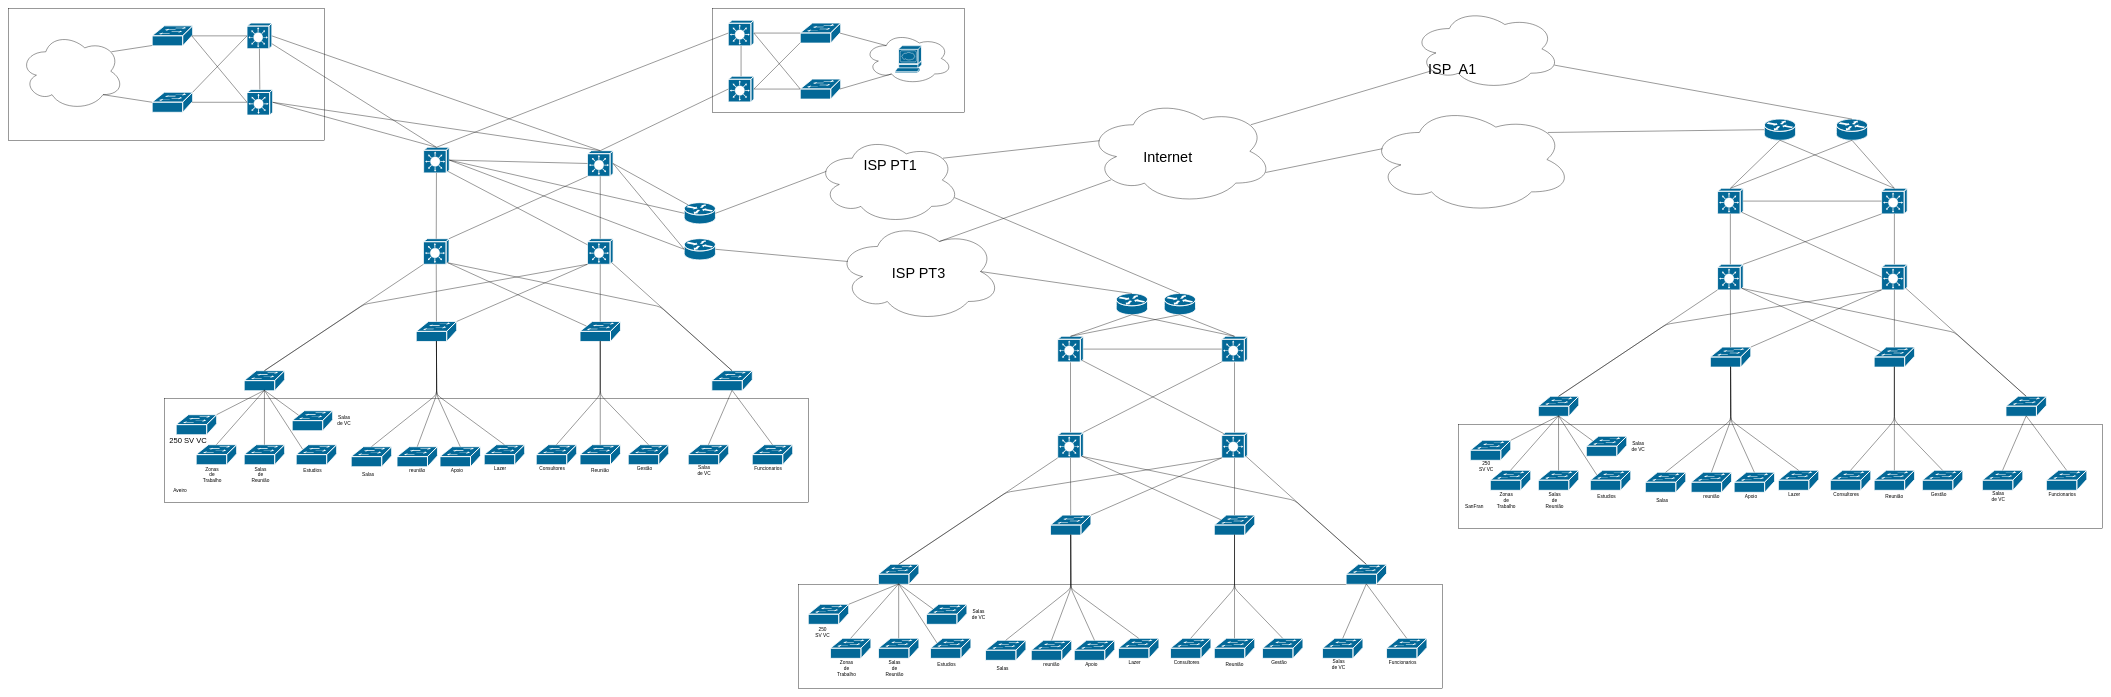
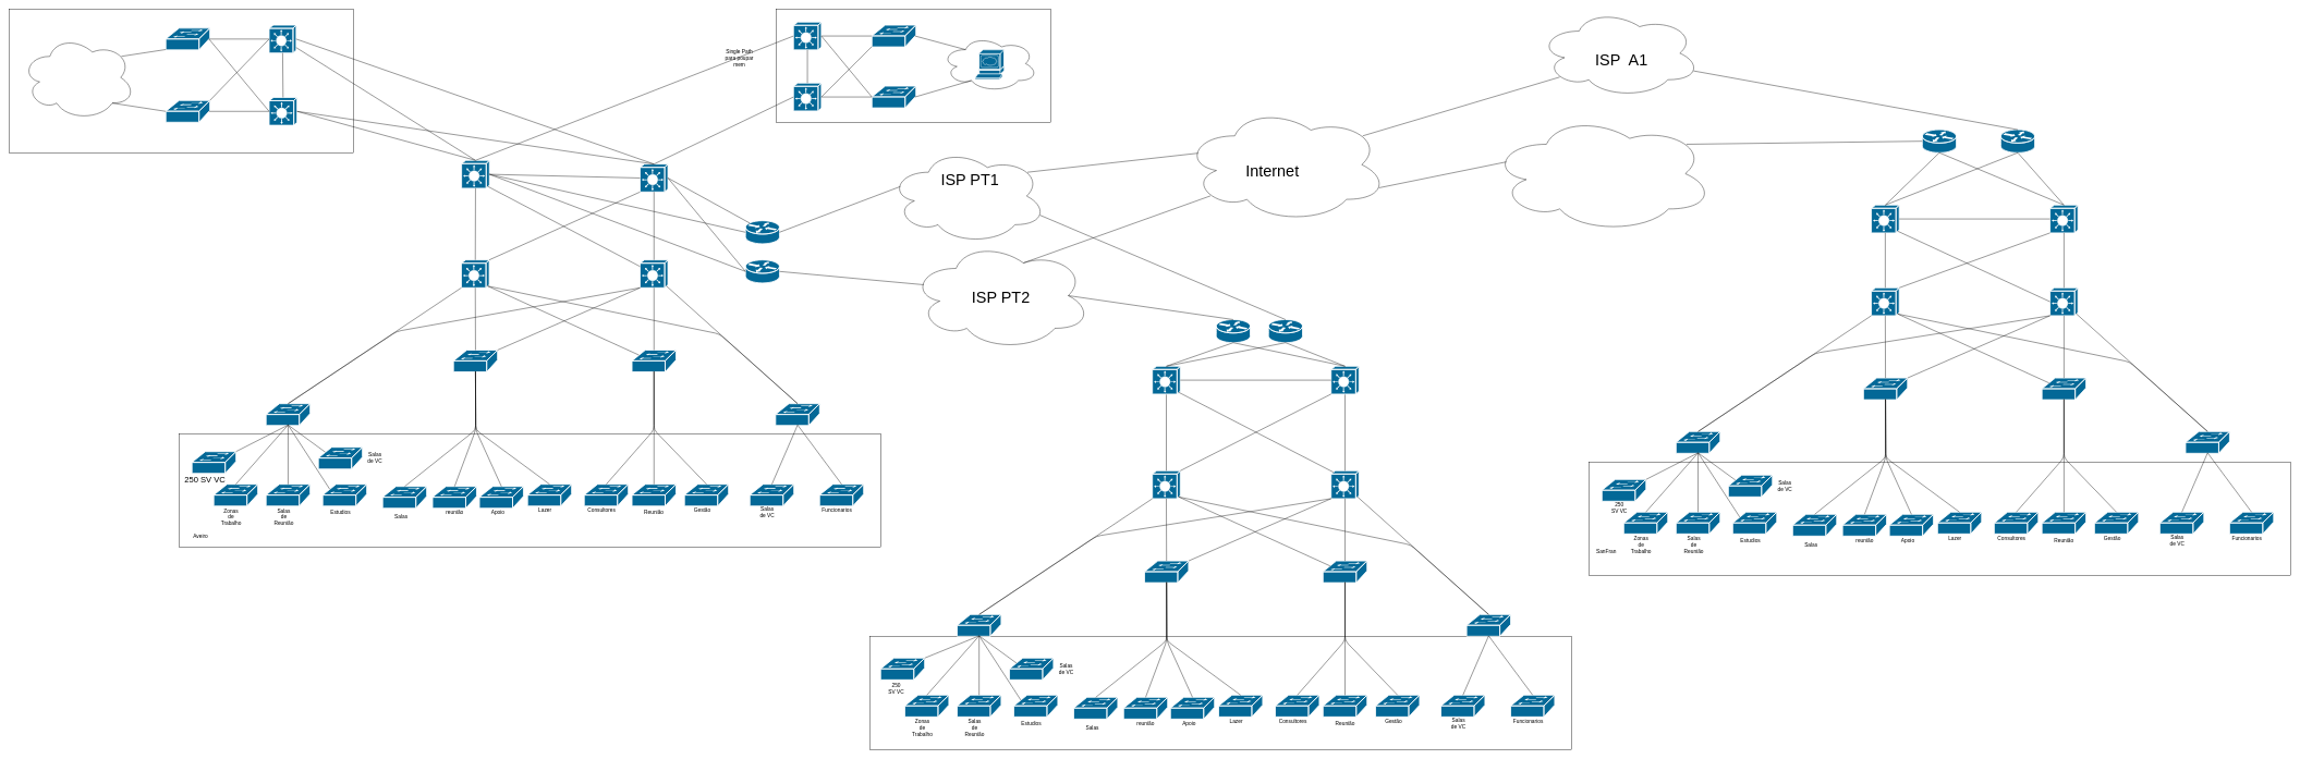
+ <mxCell id="32" value="&lt;div&gt;Single Path para poupar mem&lt;/div&gt;" style="text;html=1;strokeColor=none;fillColor=none;align=center;verticalAlign=middle;whiteSpace=wrap;rounded=0;" parent="16" vertex="1"><mxGeometry x="30" y="90" width="70" height="46" as="geometry" /></mxCell>
- <mxCell id="266" value="ISP&amp;nbsp; A1" style="text;html=1;strokeColor=none;fillColor=none;align=center;verticalAlign=middle;whiteSpace=wrap;rounded=0;fontSize=36;" parent="264" vertex="1"><mxGeometry x="10" y="144.31" width="180" height="15.62" as="geometry" /></mxCell>
+ <mxCell id="266" value="ISP&amp;nbsp; A1" style="text;html=1;strokeColor=none;fillColor=none;align=center;verticalAlign=middle;whiteSpace=wrap;rounded=0;fontSize=36;" parent="264" vertex="1"><mxGeometry x="100" y="109.31" width="180" height="15.62" as="geometry" /></mxCell>
- <mxCell id="261" value="ISP PT3" style="text;html=1;strokeColor=none;fillColor=none;align=center;verticalAlign=middle;whiteSpace=wrap;rounded=0;fontSize=36;" parent="259" vertex="1"><mxGeometry x="133" y="120" width="146" height="20" as="geometry" /></mxCell>
+ <mxCell id="261" value="ISP PT2" style="text;html=1;strokeColor=none;fillColor=none;align=center;verticalAlign=middle;whiteSpace=wrap;rounded=0;fontSize=36;" parent="259" vertex="1"><mxGeometry x="133" y="120" width="146" height="20" as="geometry" /></mxCell>
- <mxCell id="45" value="Aveiro" style="text;html=1;strokeColor=none;fillColor=none;align=center;verticalAlign=middle;whiteSpace=wrap;rounded=0;" parent="1" vertex="1"><mxGeometry x="430" y="1216" width="40" height="20" as="geometry" /></mxCell>
+ <mxCell id="45" value="Aveiro" style="text;html=1;strokeColor=none;fillColor=none;align=center;verticalAlign=middle;whiteSpace=wrap;rounded=0;" parent="1" vertex="1"><mxGeometry x="440" y="1221" width="40" height="20" as="geometry" /></mxCell>
